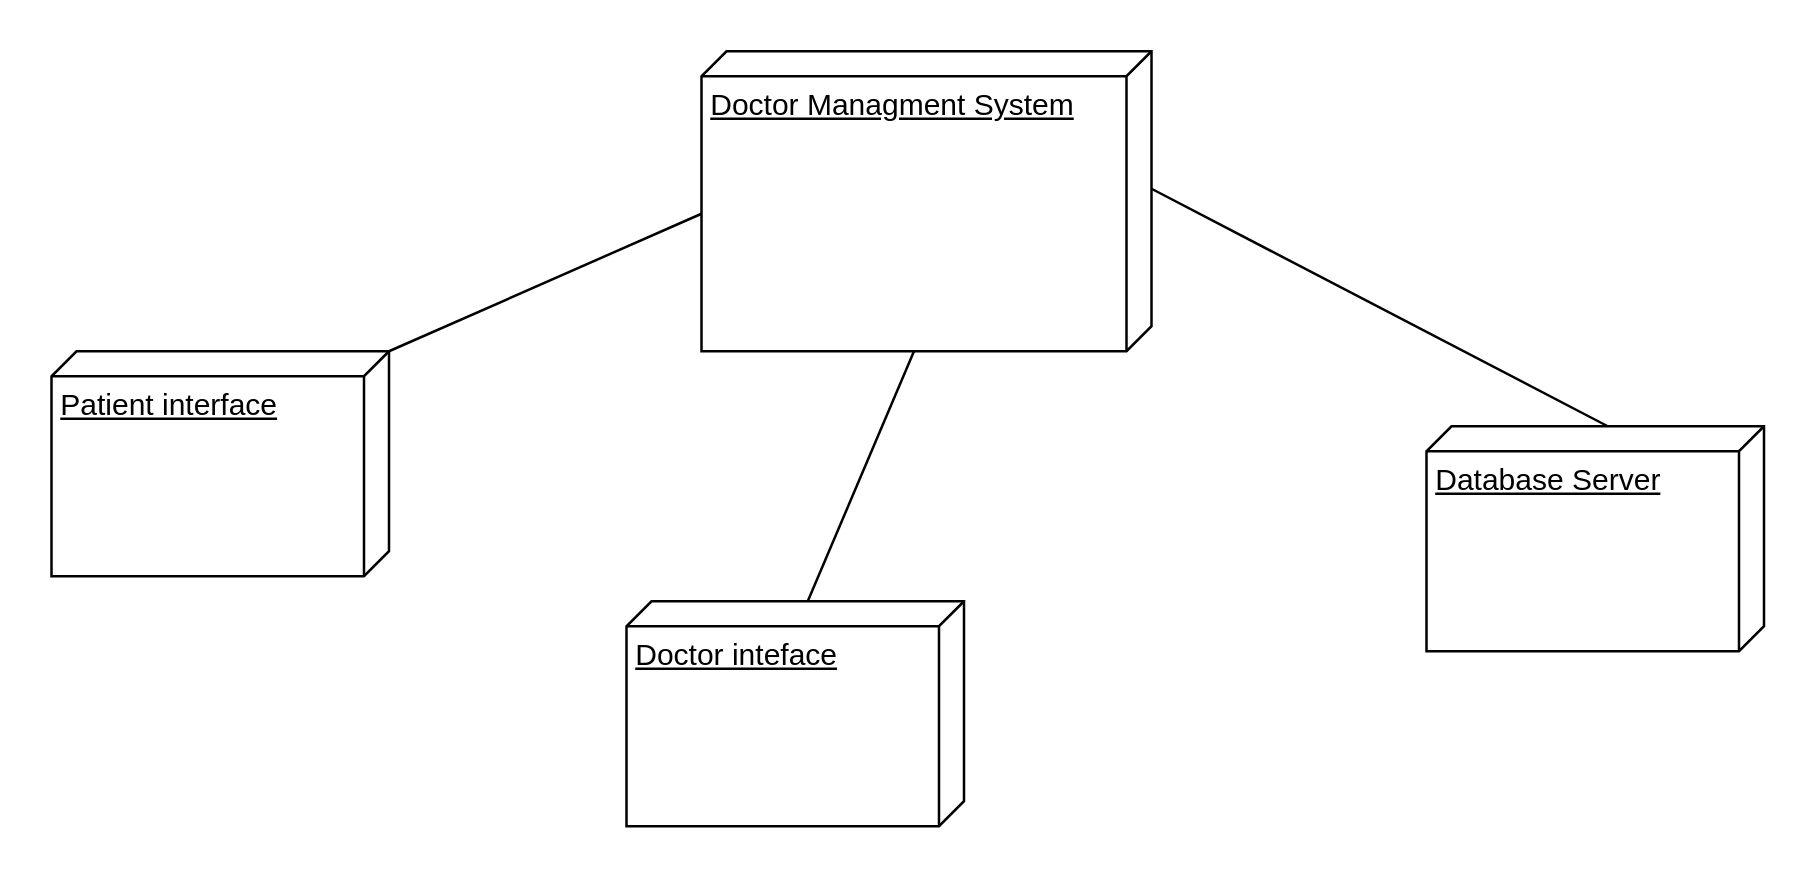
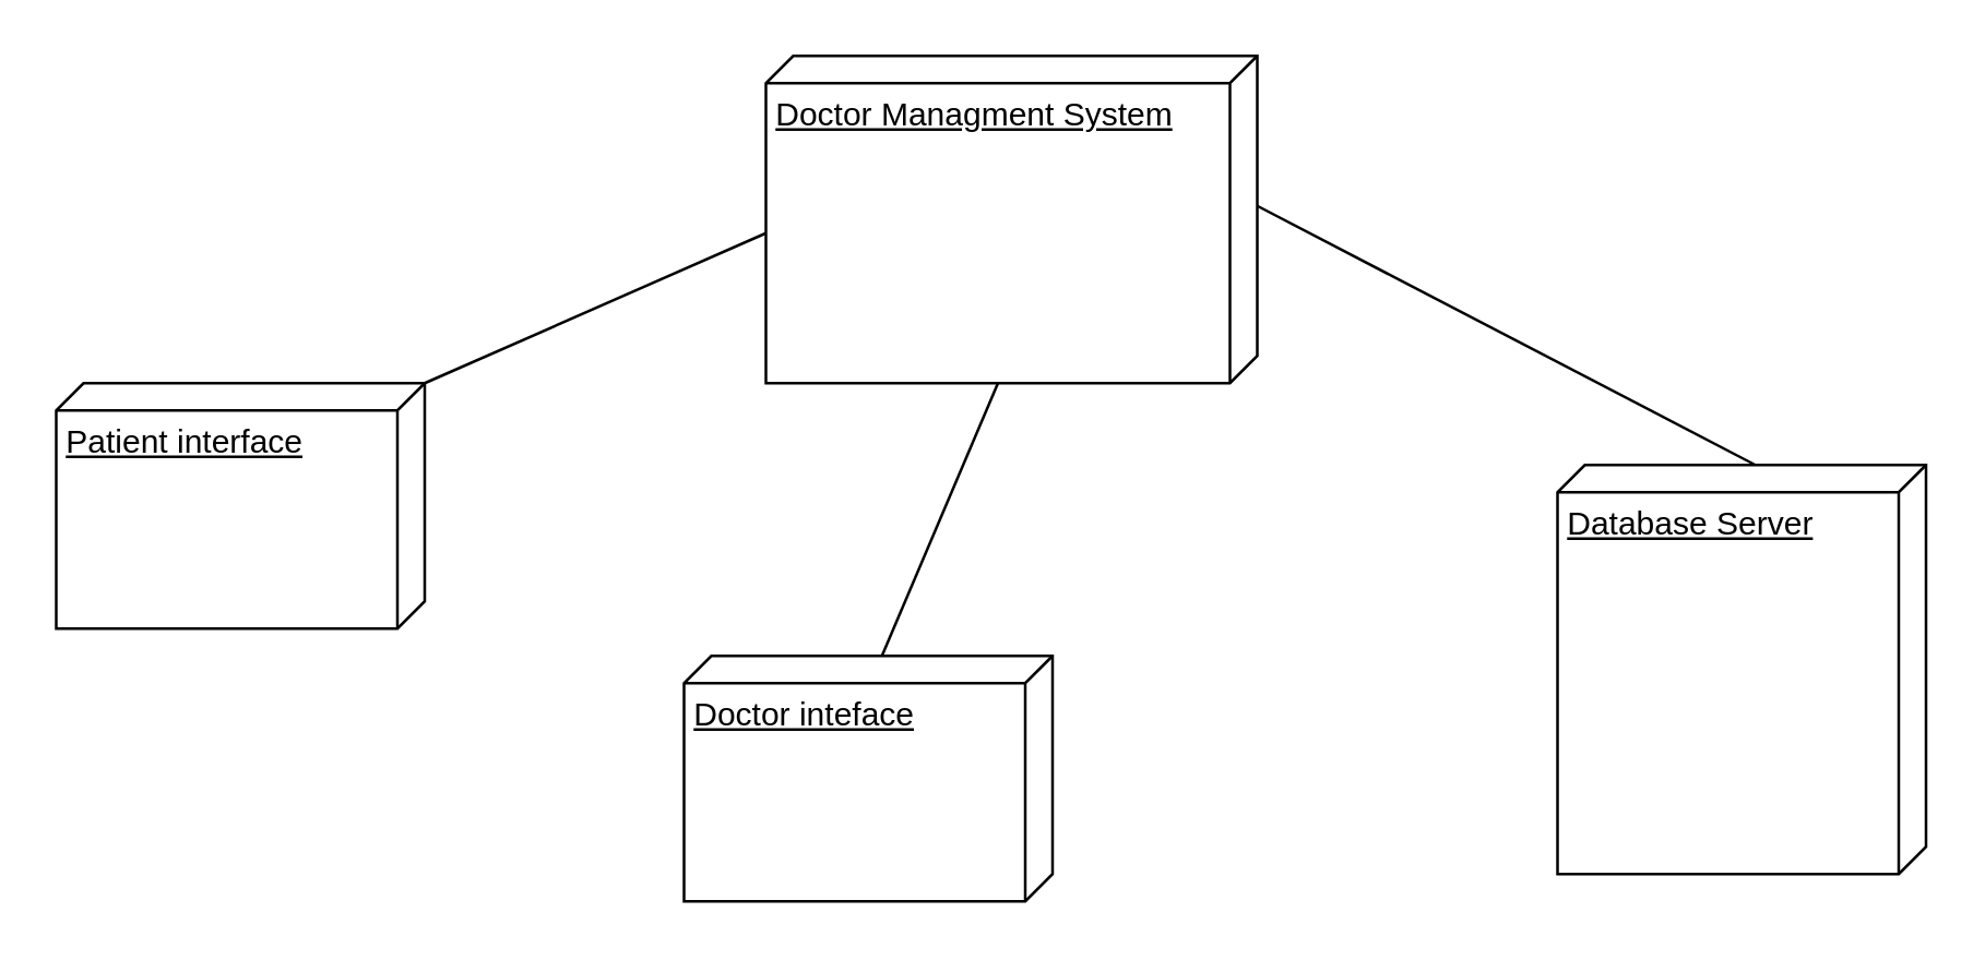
- <mxCell id="4" value="Database Server" style="verticalAlign=top;align=left;spacingTop=8;spacingLeft=2;spacingRight=12;shape=cube;size=10;direction=south;fontStyle=4;html=1;" vertex="1" parent="1"><mxGeometry x="570" y="170" width="135" height="90" as="geometry" /></mxCell>
+ <mxCell id="4" value="Database Server" style="verticalAlign=top;align=left;spacingTop=8;spacingLeft=2;spacingRight=12;shape=cube;size=10;direction=south;fontStyle=4;html=1;" vertex="1" parent="1"><mxGeometry x="570" y="170" width="135" height="150" as="geometry" /></mxCell>
